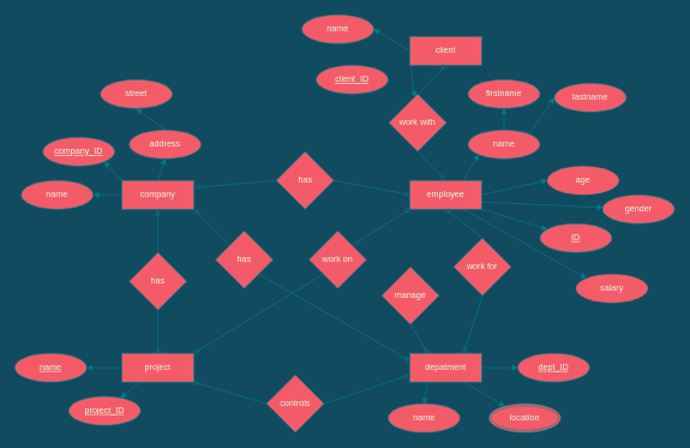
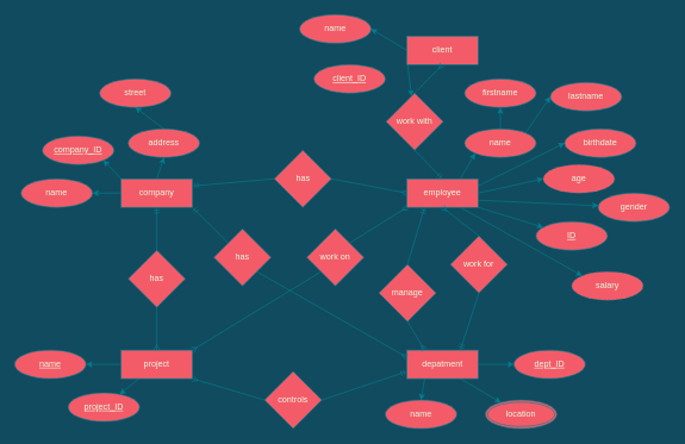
+ <mxCell id="48" value="birthdate" style="ellipse;whiteSpace=wrap;html=1;align=center;rounded=0;sketch=0;fontColor=#E4FDE1;strokeColor=#028090;fillColor=#F45B69;" vertex="1" parent="1"><mxGeometry x="790" y="180" width="100" height="40" as="geometry" /></mxCell>
+ <mxCell id="12" style="edgeStyle=none;rounded=1;sketch=0;orthogonalLoop=1;jettySize=auto;html=1;exitX=1;exitY=0.25;exitDx=0;exitDy=0;entryX=0;entryY=0.5;entryDx=0;entryDy=0;fontColor=#E4FDE1;strokeColor=#028090;fillColor=#F45B69;" edge="1" parent="1" source="17" target="48"><mxGeometry relative="1" as="geometry" /></mxCell>
+ <mxCell id="69" value="" style="fontSize=12;html=1;endArrow=ERmandOne;rounded=1;sketch=0;fontColor=#E4FDE1;strokeColor=#028090;fillColor=#F45B69;entryX=0.25;entryY=1;entryDx=0;entryDy=0;exitX=0.5;exitY=0;exitDx=0;exitDy=0;" edge="1" parent="1" source="28" target="17"><mxGeometry width="100" height="100" relative="1" as="geometry"><mxPoint x="550" y="420" as="sourcePoint" /><mxPoint x="650" y="320" as="targetPoint" /></mxGeometry></mxCell>
